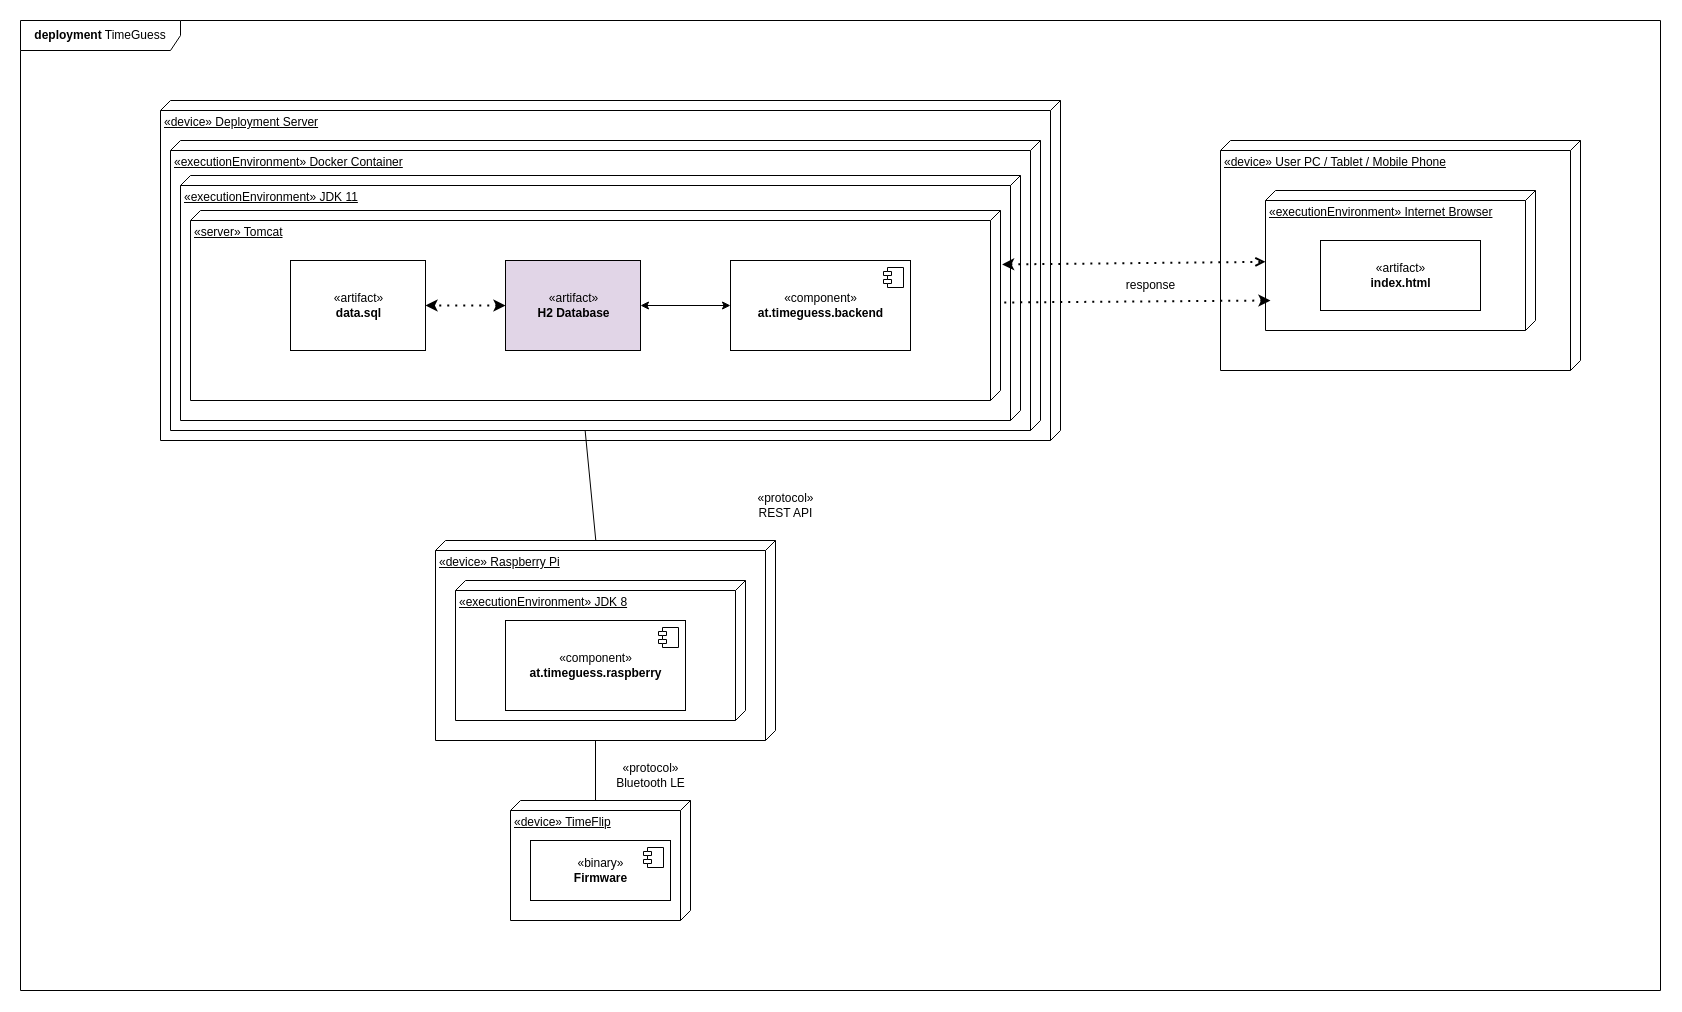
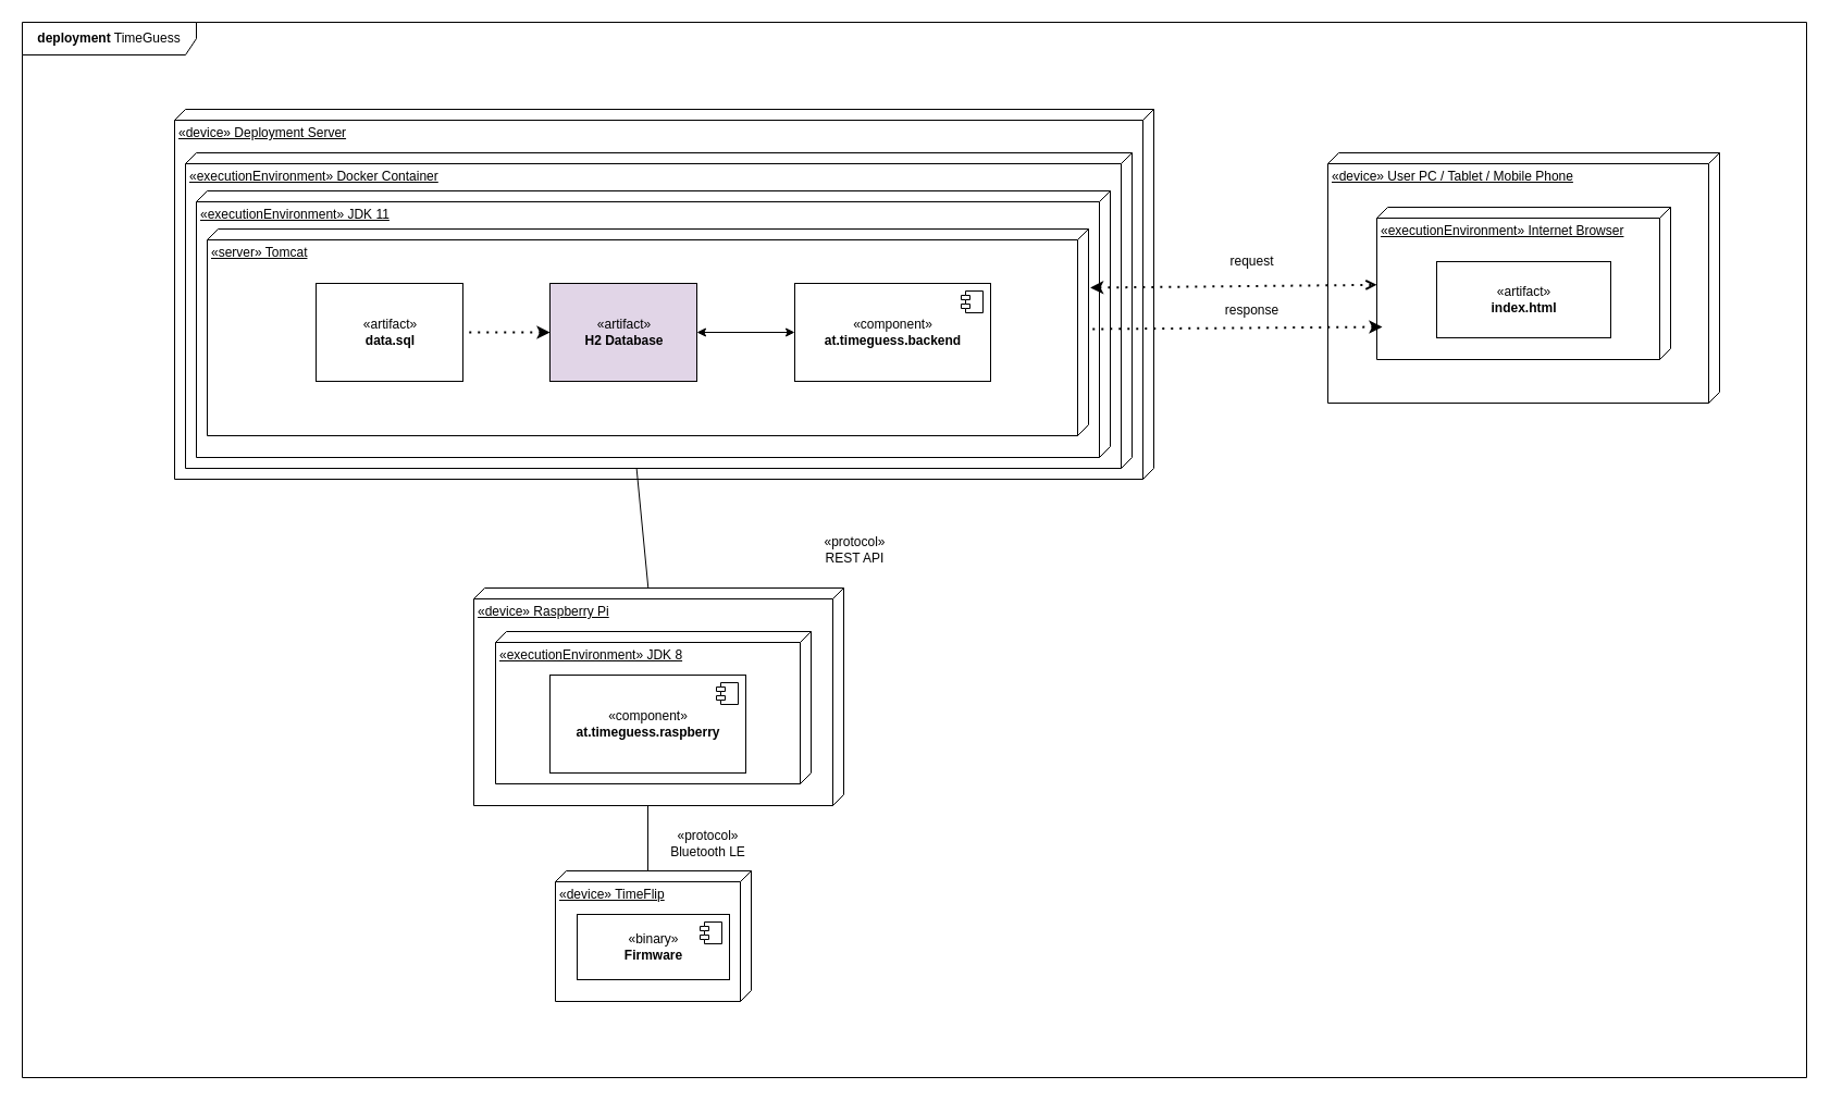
+ <mxCell id="20" value="&lt;div&gt;request&lt;/div&gt;" style="text;html=1;align=center;verticalAlign=middle;resizable=0;points=[];autosize=1;strokeColor=none;" vertex="1" parent="1"><mxGeometry x="1120" y="230" width="60" height="20" as="geometry" /></mxCell>
- <mxCell id="30" value="" style="endArrow=classic;dashed=1;html=1;dashPattern=1 3;strokeWidth=2;startArrow=classic;startFill=1;" edge="1" parent="1" source="27" target="29"><mxGeometry width="50" height="50" relative="1" as="geometry"><mxPoint x="1011.62" y="273.96" as="sourcePoint" /><mxPoint x="1275" y="271.342" as="targetPoint" /></mxGeometry></mxCell>
+ <mxCell id="30" value="" style="endArrow=none;dashed=1;html=1;dashPattern=1 3;strokeWidth=2;startArrow=classic;startFill=1;" edge="1" parent="1" source="27" target="29"><mxGeometry width="50" height="50" relative="1" as="geometry"><mxPoint x="1011.62" y="273.96" as="sourcePoint" /><mxPoint x="1275" y="271.342" as="targetPoint" /></mxGeometry></mxCell>
